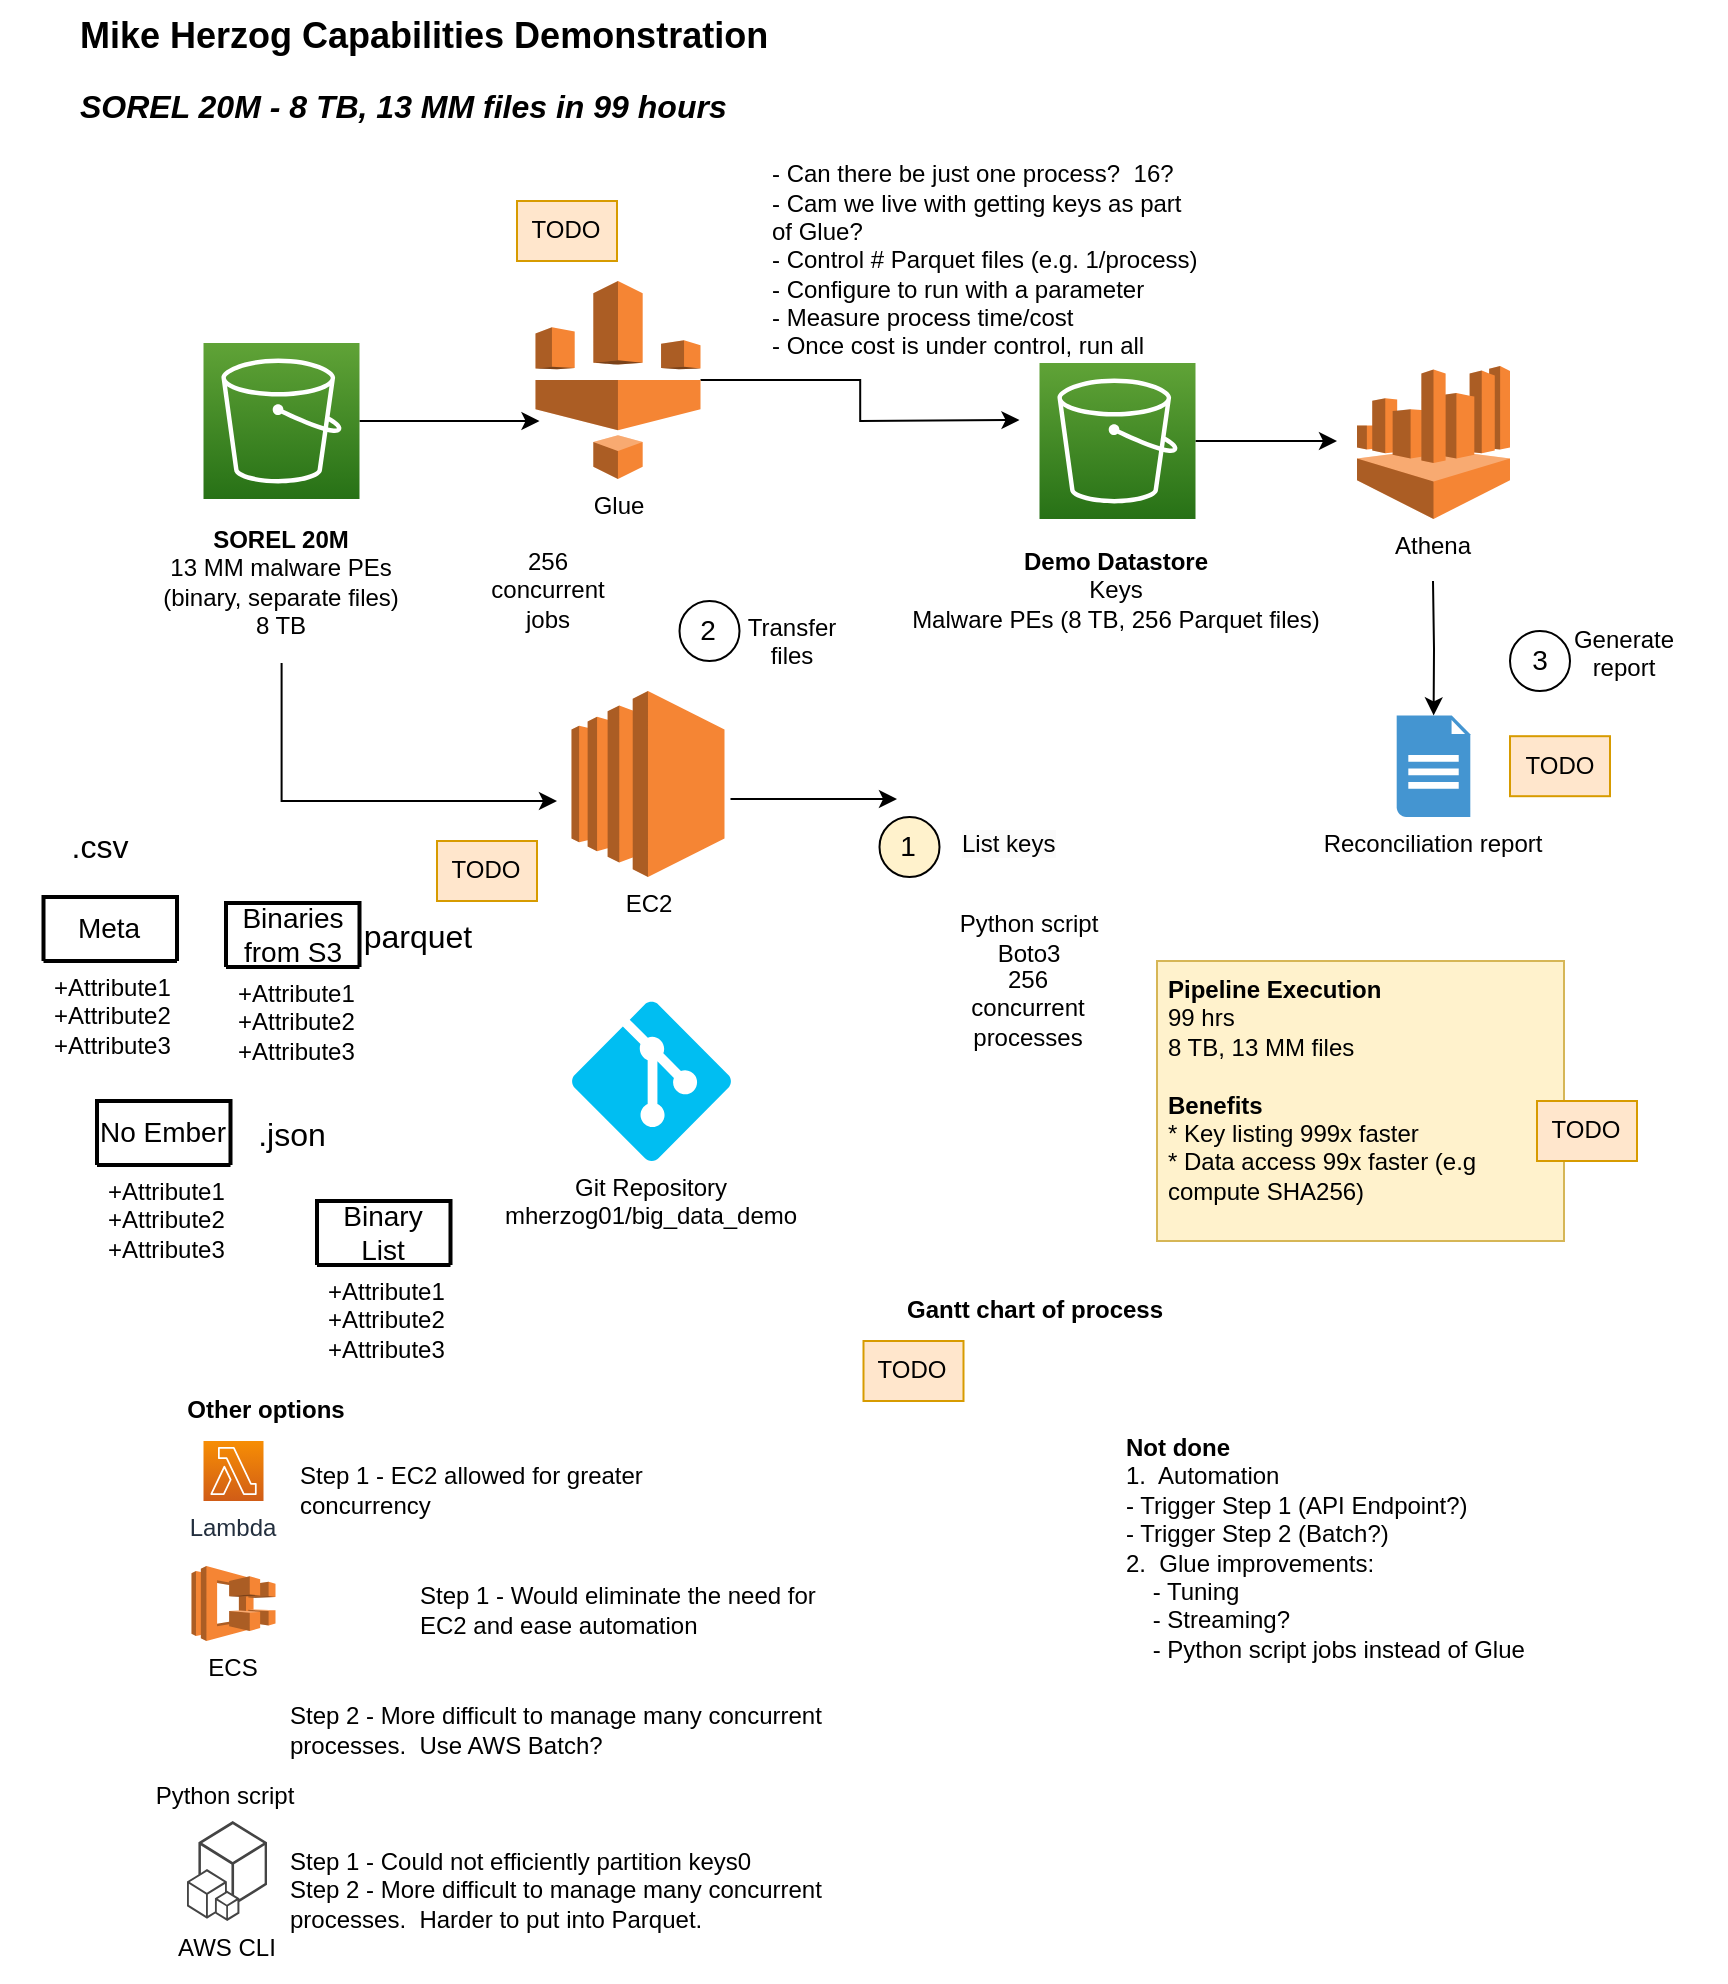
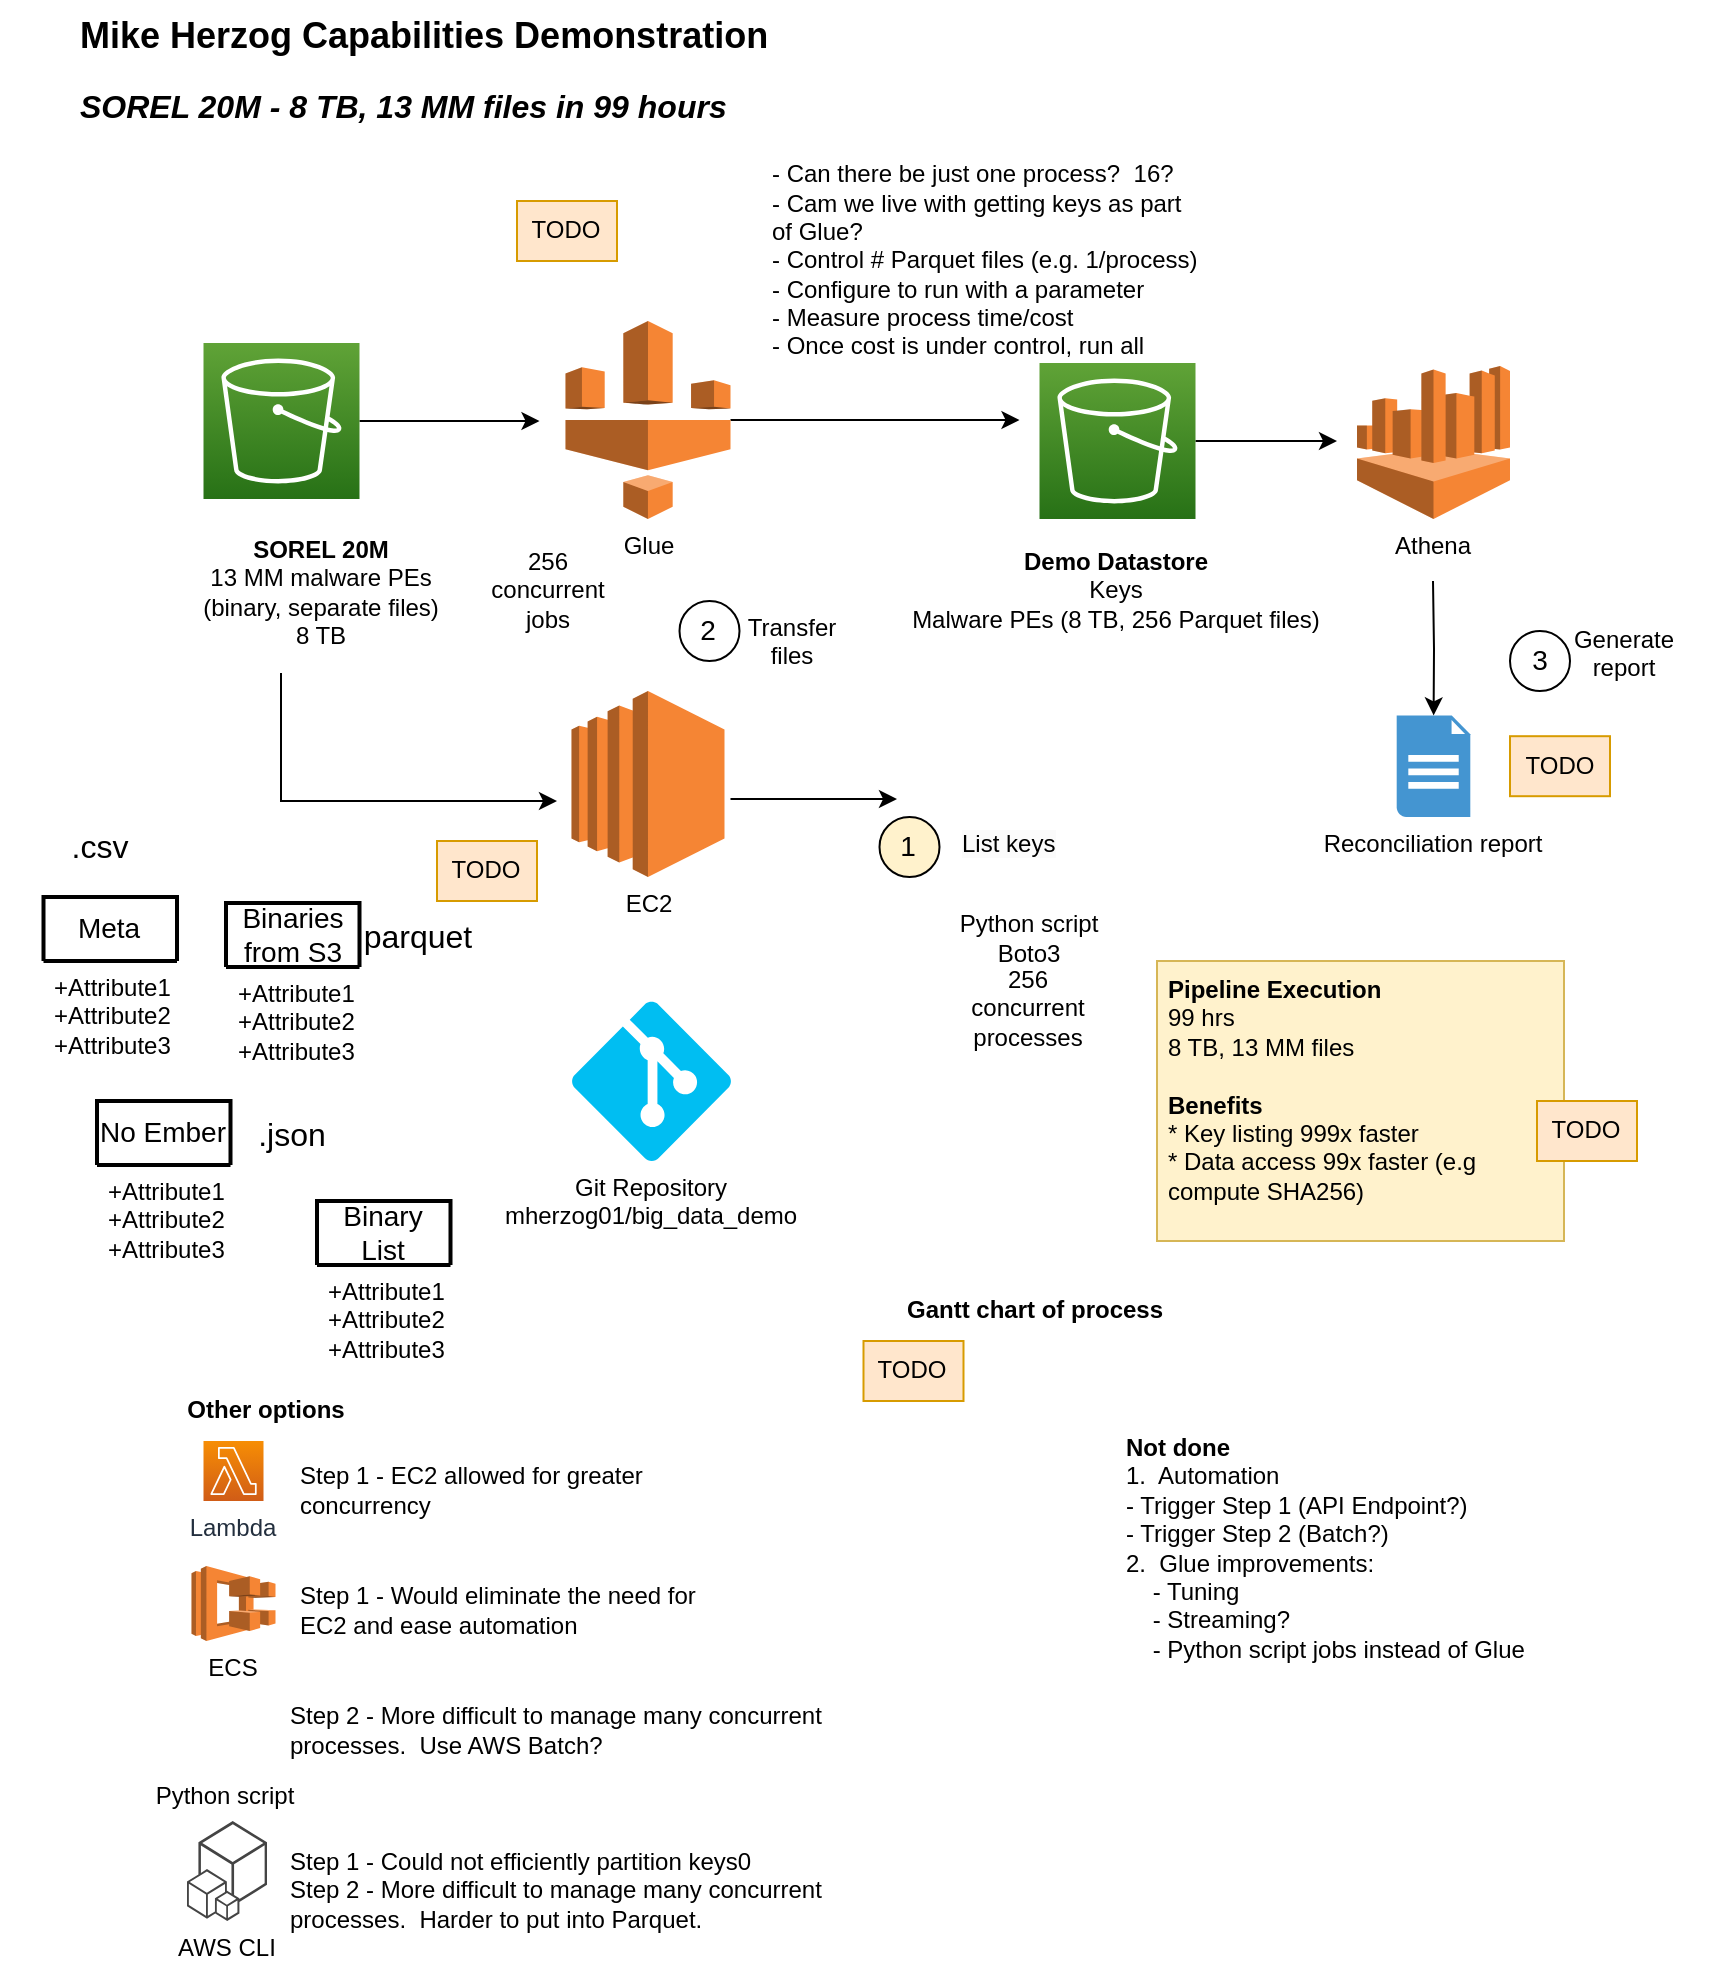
- <mxCell id="6" value="Glue" style="outlineConnect=0;dashed=0;verticalLabelPosition=bottom;verticalAlign=top;align=center;html=1;shape=mxgraph.aws3.glue;fillColor=#F58534;gradientColor=none;" parent="1" vertex="1"><mxGeometry x="267.25" y="140" width="82.5" height="99" as="geometry" /></mxCell>
+ <mxCell id="6" value="Glue" style="outlineConnect=0;dashed=0;verticalLabelPosition=bottom;verticalAlign=top;align=center;html=1;shape=mxgraph.aws3.glue;fillColor=#F58534;gradientColor=none;" parent="1" vertex="1"><mxGeometry x="282.25" y="160" width="82.5" height="99" as="geometry" /></mxCell>
- <mxCell id="7" value="&lt;b&gt;SOREL 20M&lt;/b&gt;&lt;br&gt;13 MM malware PEs (binary, separate files)&lt;br&gt;8 TB" style="text;strokeColor=none;align=center;fillColor=none;html=1;verticalAlign=middle;whiteSpace=wrap;rounded=0;" parent="1" vertex="1"><mxGeometry x="80" y="251" width="120.5" height="80" as="geometry" /></mxCell>
+ <mxCell id="7" value="&lt;b&gt;SOREL 20M&lt;/b&gt;&lt;br&gt;13 MM malware PEs (binary, separate files)&lt;br&gt;8 TB" style="text;strokeColor=none;align=center;fillColor=none;html=1;verticalAlign=middle;whiteSpace=wrap;rounded=0;" parent="1" vertex="1"><mxGeometry x="100" y="256" width="120.5" height="80" as="geometry" /></mxCell>
- <mxCell id="43" value="Step 1 - Would eliminate the need for EC2 and ease automation" style="text;strokeColor=none;align=left;fillColor=none;html=1;verticalAlign=middle;whiteSpace=wrap;rounded=0;" parent="1" vertex="1"><mxGeometry x="208" y="790" width="210" height="30" as="geometry" /></mxCell>
+ <mxCell id="43" value="Step 1 - Would eliminate the need for EC2 and ease automation" style="text;strokeColor=none;align=left;fillColor=none;html=1;verticalAlign=middle;whiteSpace=wrap;rounded=0;" parent="1" vertex="1"><mxGeometry x="148" y="790" width="210" height="30" as="geometry" /></mxCell>
